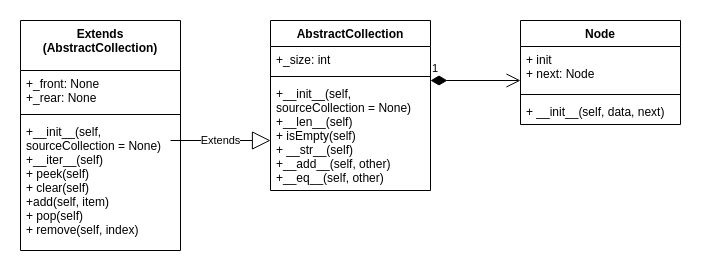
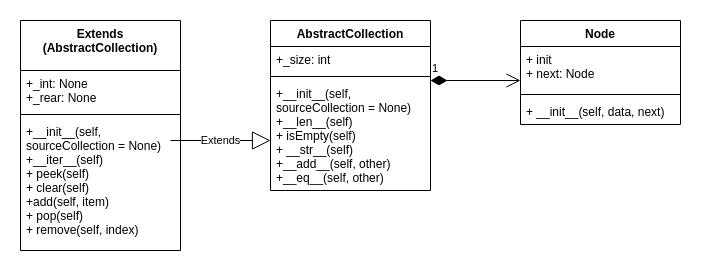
- <mxCell id="12" value="+_front: None&#10;+_rear: None&#10;&#10;" style="text;strokeColor=none;fillColor=none;align=left;verticalAlign=top;spacingLeft=4;spacingRight=4;overflow=hidden;rotatable=0;points=[[0,0.5],[1,0.5]];portConstraint=eastwest;" vertex="1" parent="11"><mxGeometry y="50" width="160" height="40" as="geometry" /></mxCell>
+ <mxCell id="12" value="+_int: None&#10;+_rear: None&#10;&#10;" style="text;strokeColor=none;fillColor=none;align=left;verticalAlign=top;spacingLeft=4;spacingRight=4;overflow=hidden;rotatable=0;points=[[0,0.5],[1,0.5]];portConstraint=eastwest;" vertex="1" parent="11"><mxGeometry y="50" width="160" height="40" as="geometry" /></mxCell>
